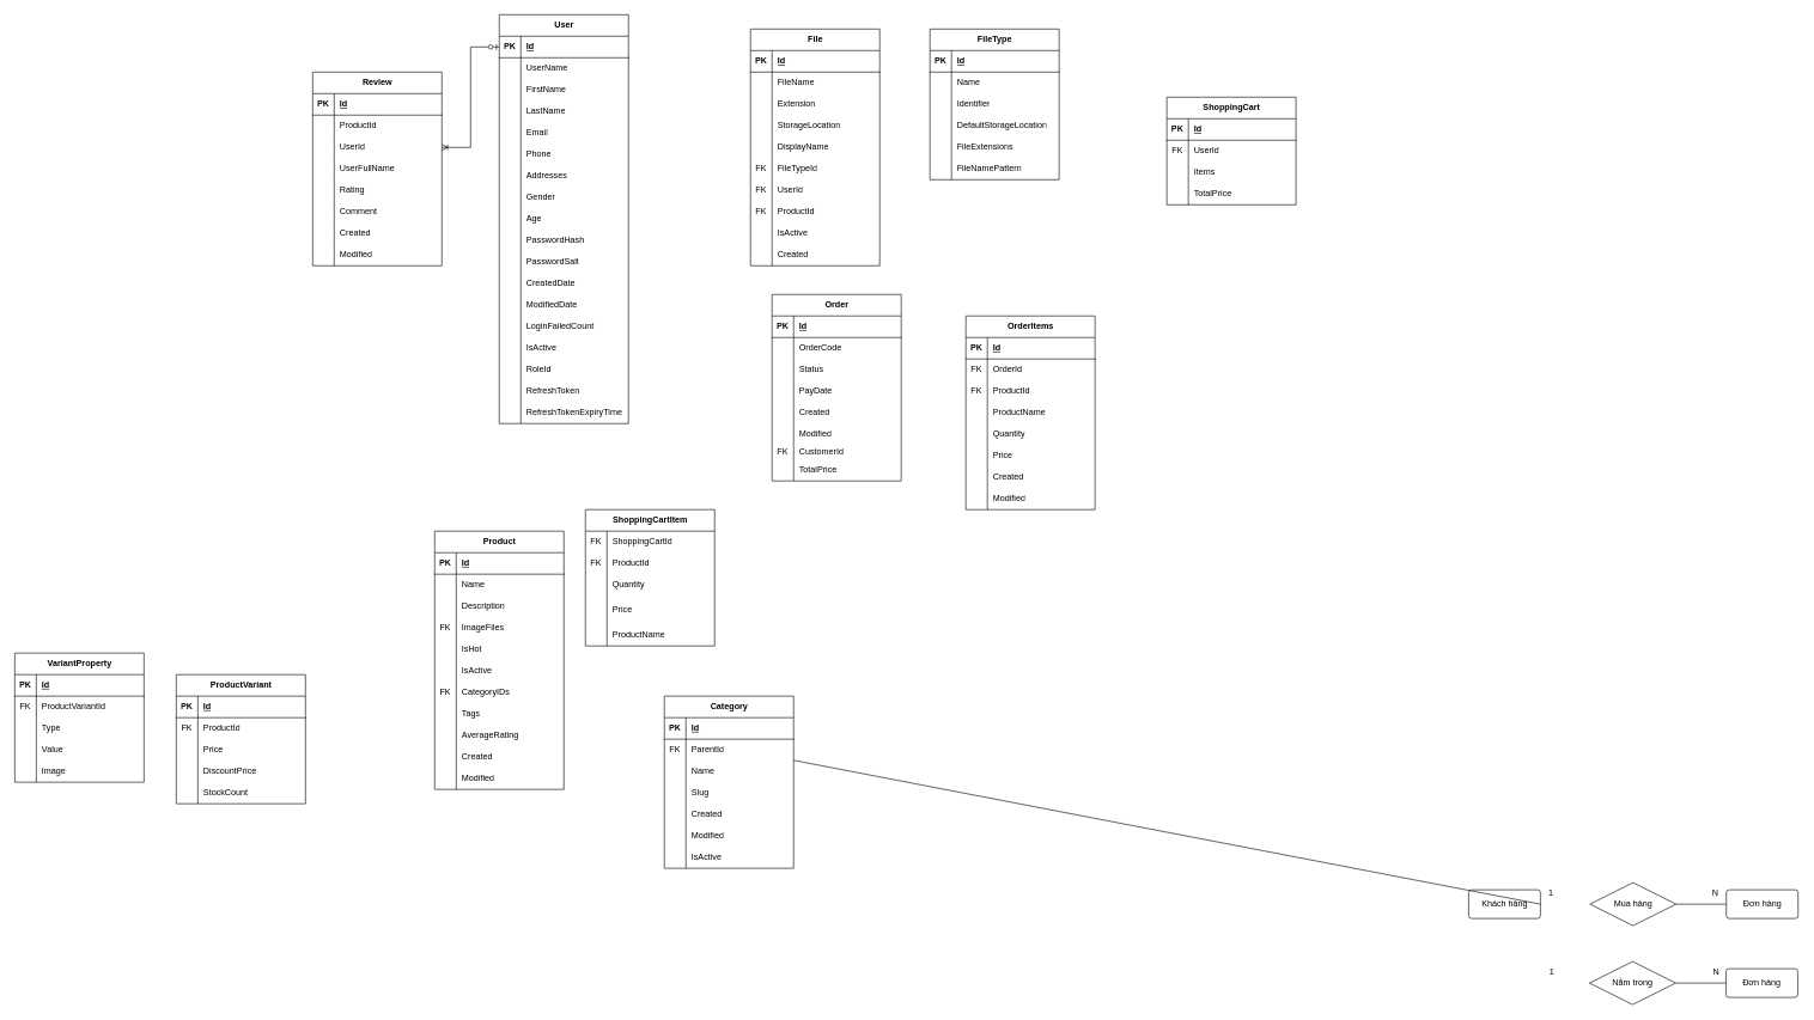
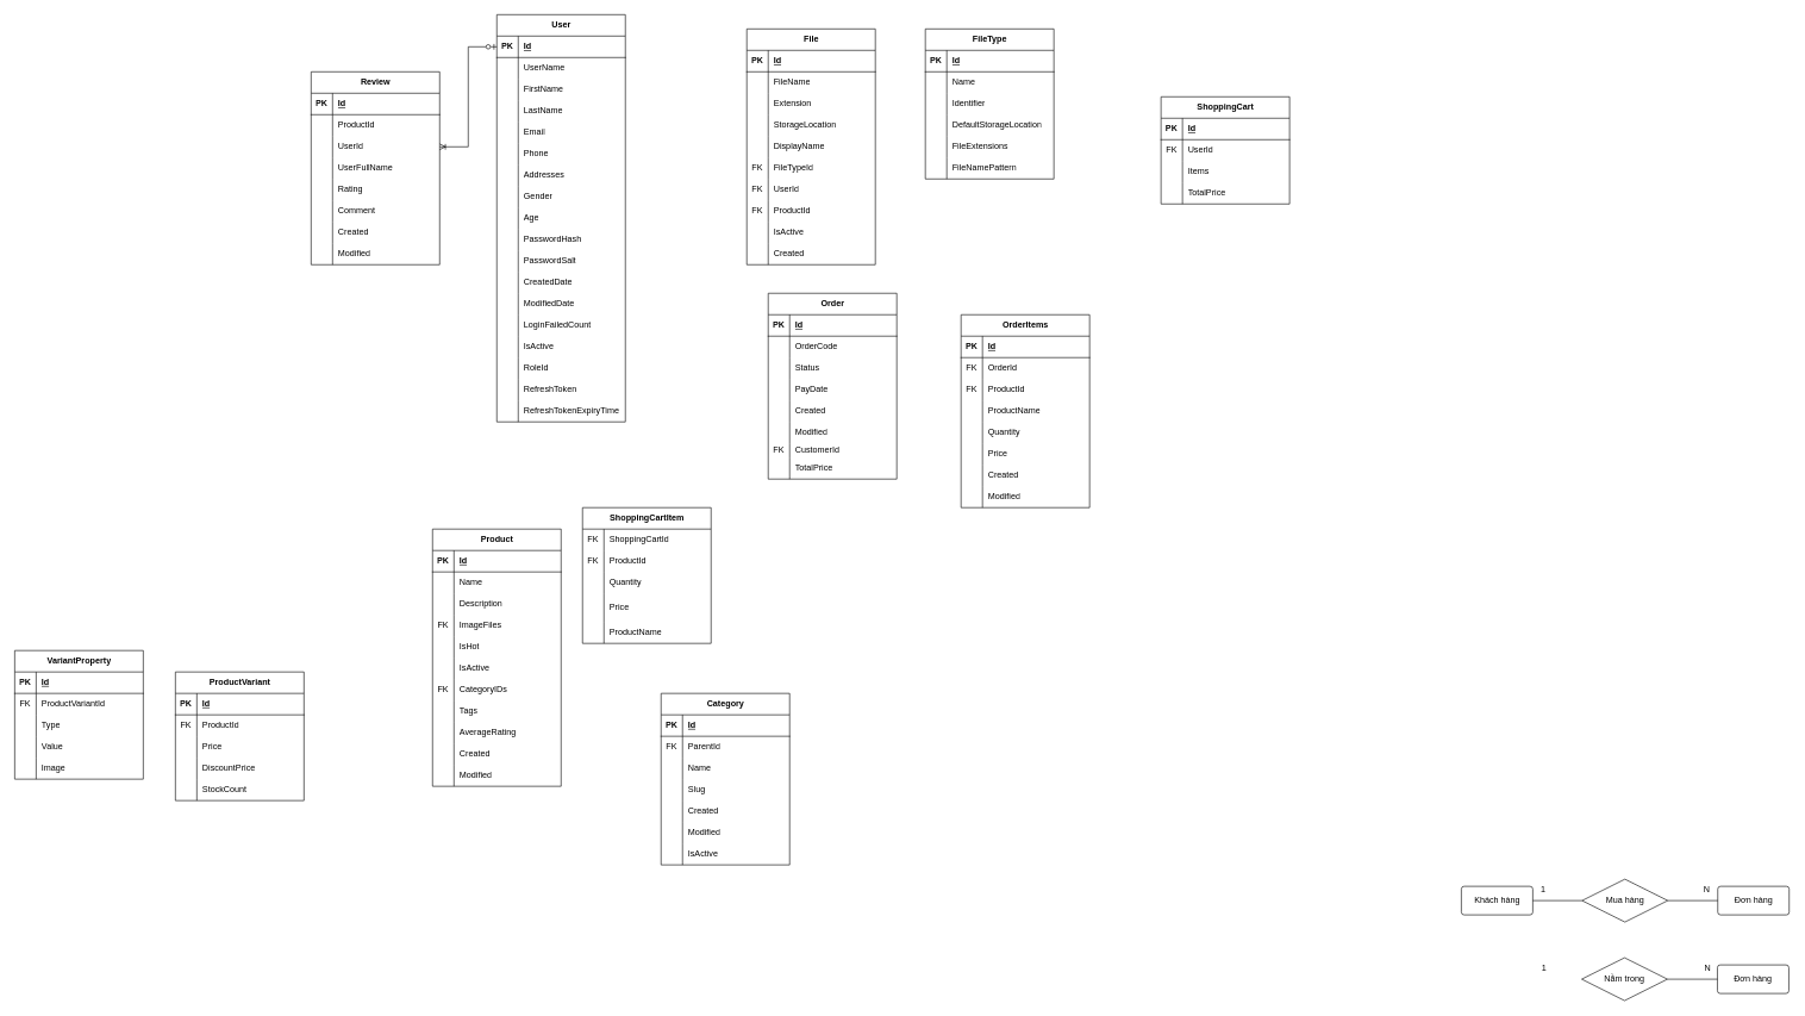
- <mxCell id="243" value="" style="endArrow=none;html=1;rounded=0;exitX=1;exitY=0.5;exitDx=0;exitDy=0;" parent="1" source="239" target="63" edge="1"><mxGeometry relative="1" as="geometry"><mxPoint x="2344.5" y="1210" as="sourcePoint" /><mxPoint x="2504.5" y="1210" as="targetPoint" /></mxGeometry></mxCell>
+ <mxCell id="243" value="" style="endArrow=none;html=1;rounded=0;exitX=1;exitY=0.5;exitDx=0;exitDy=0;entryX=0;entryY=0.5;entryDx=0;entryDy=0;" parent="1" source="239" target="238" edge="1"><mxGeometry relative="1" as="geometry"><mxPoint x="2344.5" y="1210" as="sourcePoint" /><mxPoint x="2504.5" y="1210" as="targetPoint" /></mxGeometry></mxCell>
